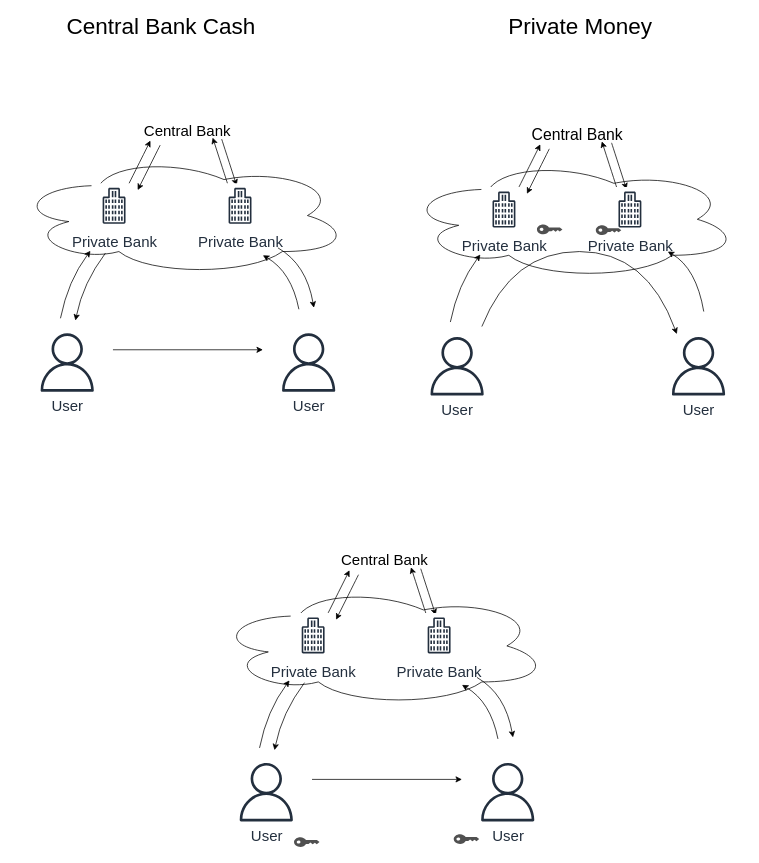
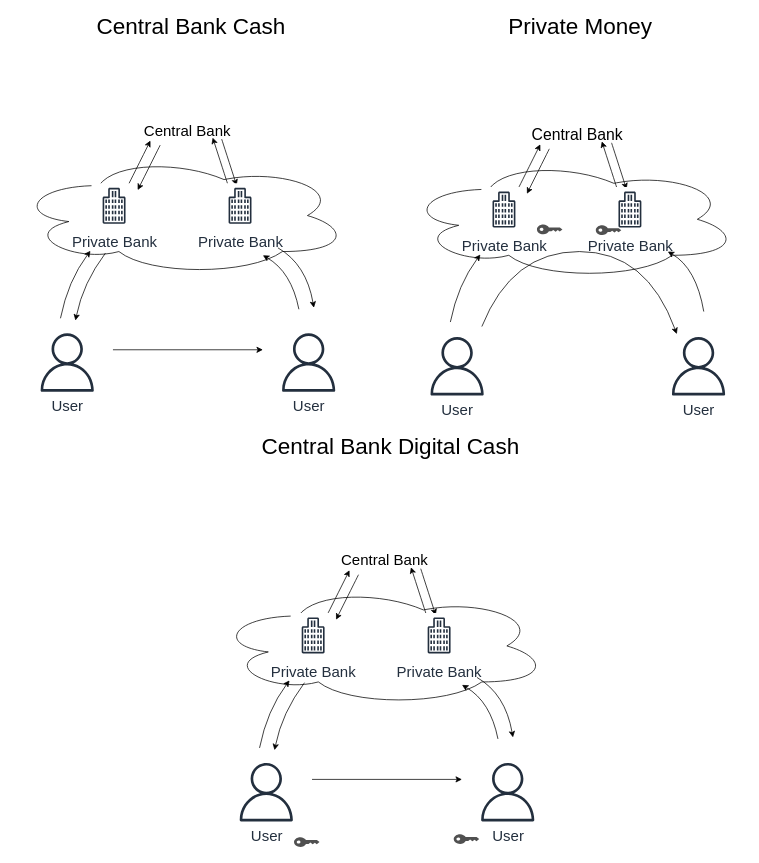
- <mxCell id="21" value="&lt;span style=&quot;font-size: 30px&quot;&gt;Central Bank Cash&lt;/span&gt;" style="text;html=1;align=center;verticalAlign=middle;resizable=0;points=[];autosize=1;" parent="1" vertex="1"><mxGeometry x="79" y="20" width="270" height="30" as="geometry" /></mxCell>
+ <mxCell id="21" value="&lt;span style=&quot;font-size: 30px&quot;&gt;Central Bank Cash&lt;/span&gt;" style="text;html=1;align=center;verticalAlign=middle;resizable=0;points=[];autosize=1;" parent="1" vertex="1"><mxGeometry x="119" y="20" width="270" height="30" as="geometry" /></mxCell>
+ <mxCell id="65" value="&lt;span style=&quot;font-size: 30px&quot;&gt;Central Bank Digital Cash&lt;/span&gt;" style="text;html=1;align=center;verticalAlign=middle;resizable=0;points=[];autosize=1;" parent="1" vertex="1"><mxGeometry x="339.5" y="580" width="360" height="30" as="geometry" /></mxCell>
